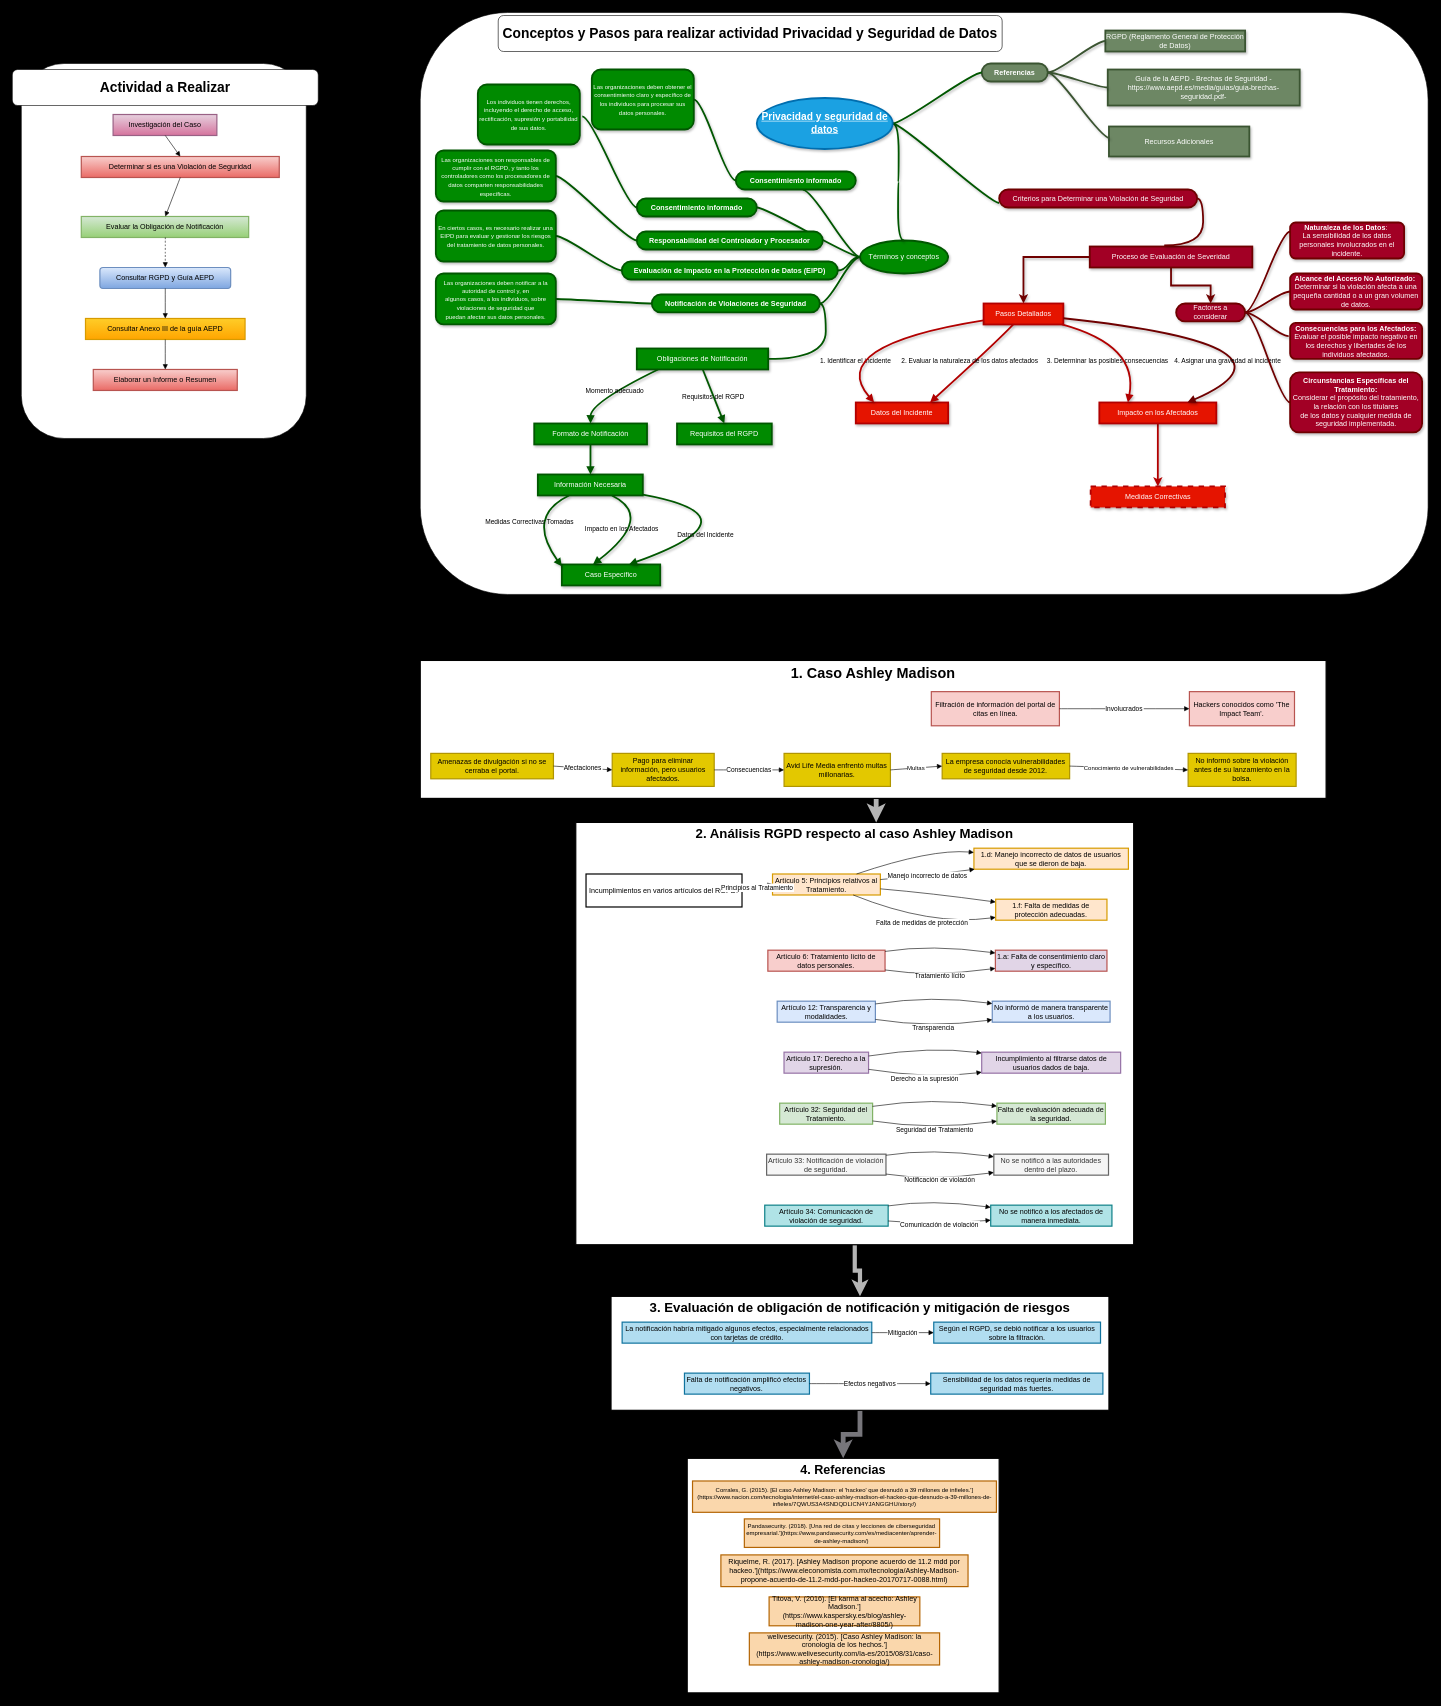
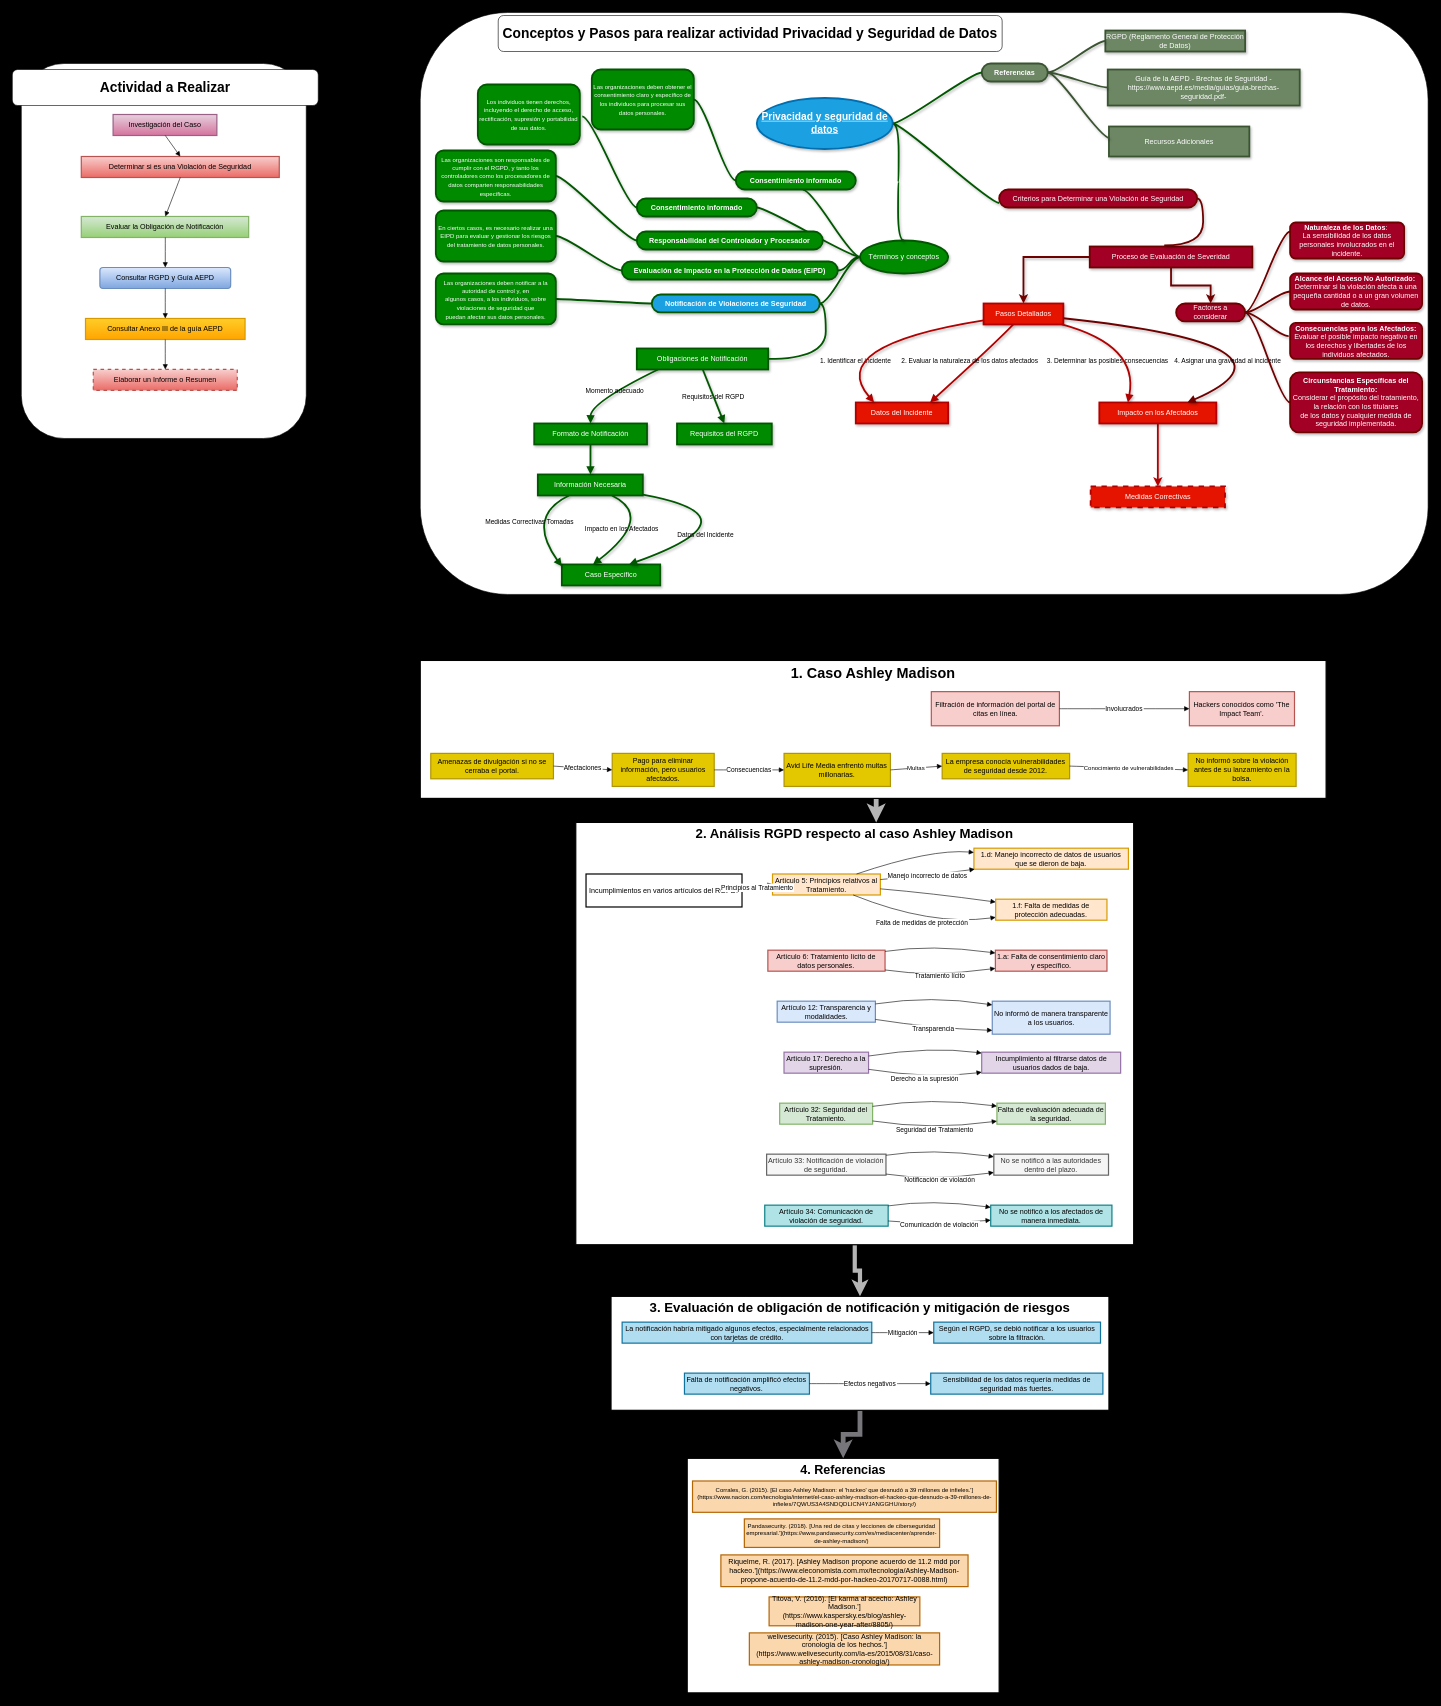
- <mxCell id="12" value="" style="curved=1;startArrow=none;endArrow=block;exitX=0.502;exitY=1;entryX=0.5;entryY=0;rounded=0;dashed=1;" parent="1" source="6" target="7" edge="1"><mxGeometry relative="1" as="geometry"><Array as="points" /></mxGeometry></mxCell>
+ <mxCell id="12" value="" style="curved=1;startArrow=none;endArrow=block;exitX=0.502;exitY=1;entryX=0.5;entryY=0;rounded=0;" parent="1" source="6" target="7" edge="1"><mxGeometry relative="1" as="geometry"><Array as="points" /></mxGeometry></mxCell>
- <mxCell id="54" value="&lt;strong&gt;Notificación de Violaciones de Seguridad&lt;/strong&gt;" style="whiteSpace=wrap;html=1;rounded=1;arcSize=50;align=center;verticalAlign=middle;strokeWidth=3;autosize=1;spacing=4;treeFolding=1;treeMoving=1;newEdgeStyle={&quot;edgeStyle&quot;:&quot;entityRelationEdgeStyle&quot;,&quot;startArrow&quot;:&quot;none&quot;,&quot;endArrow&quot;:&quot;none&quot;,&quot;segment&quot;:10,&quot;curved&quot;:1,&quot;sourcePerimeterSpacing&quot;:0,&quot;targetPerimeterSpacing&quot;:0};fillColor=#008a00;fontColor=#ffffff;strokeColor=#005700;shadow=1;labelBackgroundColor=none;" parent="1" vertex="1"><mxGeometry x="1086" y="490" width="280" height="30" as="geometry" /></mxCell>
+ <mxCell id="54" value="&lt;strong&gt;Notificación de Violaciones de Seguridad&lt;/strong&gt;" style="whiteSpace=wrap;html=1;rounded=1;arcSize=50;align=center;verticalAlign=middle;strokeWidth=3;autosize=1;spacing=4;treeFolding=1;treeMoving=1;newEdgeStyle={&quot;edgeStyle&quot;:&quot;entityRelationEdgeStyle&quot;,&quot;startArrow&quot;:&quot;none&quot;,&quot;endArrow&quot;:&quot;none&quot;,&quot;segment&quot;:10,&quot;curved&quot;:1,&quot;sourcePerimeterSpacing&quot;:0,&quot;targetPerimeterSpacing&quot;:0};fillColor=#1ba1e2;fontColor=#ffffff;strokeColor=#005700;shadow=1;labelBackgroundColor=none;" parent="1" vertex="1"><mxGeometry x="1086" y="490" width="280" height="30" as="geometry" /></mxCell>
- <mxCell id="9" value="Elaborar un Informe o Resumen" style="whiteSpace=wrap;strokeWidth=2;fillStyle=solid;fillColor=#f8cecc;gradientColor=#ea6b66;strokeColor=#b85450;" parent="1" vertex="1"><mxGeometry x="155" y="615" width="240" height="35" as="geometry" /></mxCell>
+ <mxCell id="9" value="Elaborar un Informe o Resumen" style="whiteSpace=wrap;strokeWidth=2;fillStyle=solid;fillColor=#f8cecc;gradientColor=#ea6b66;strokeColor=#b85450;dashed=1;" parent="1" vertex="1"><mxGeometry x="155" y="615" width="240" height="35" as="geometry" /></mxCell>
- <mxCell id="102" value="1.a: Falta de consentimiento claro y específico." style="whiteSpace=wrap;strokeWidth=2;fillColor=#e1d5e7;strokeColor=#b85450;" parent="96" vertex="1"><mxGeometry x="699.443" y="213" width="186" height="35" as="geometry" /></mxCell>
+ <mxCell id="102" value="1.a: Falta de consentimiento claro y específico." style="whiteSpace=wrap;strokeWidth=2;fillColor=#f8cecc;strokeColor=#b85450;" parent="96" vertex="1"><mxGeometry x="699.443" y="213" width="186" height="35" as="geometry" /></mxCell>
- <mxCell id="104" value="No informó de manera transparente a los usuarios." style="whiteSpace=wrap;strokeWidth=2;fillColor=#dae8fc;strokeColor=#6c8ebf;" parent="96" vertex="1"><mxGeometry x="694.262" y="298" width="196.362" height="35" as="geometry" /></mxCell>
+ <mxCell id="104" value="No informó de manera transparente a los usuarios." style="whiteSpace=wrap;strokeWidth=2;fillColor=#dae8fc;strokeColor=#6c8ebf;" parent="96" vertex="1"><mxGeometry x="694.262" y="298" width="196.362" height="55" as="geometry" /></mxCell>
